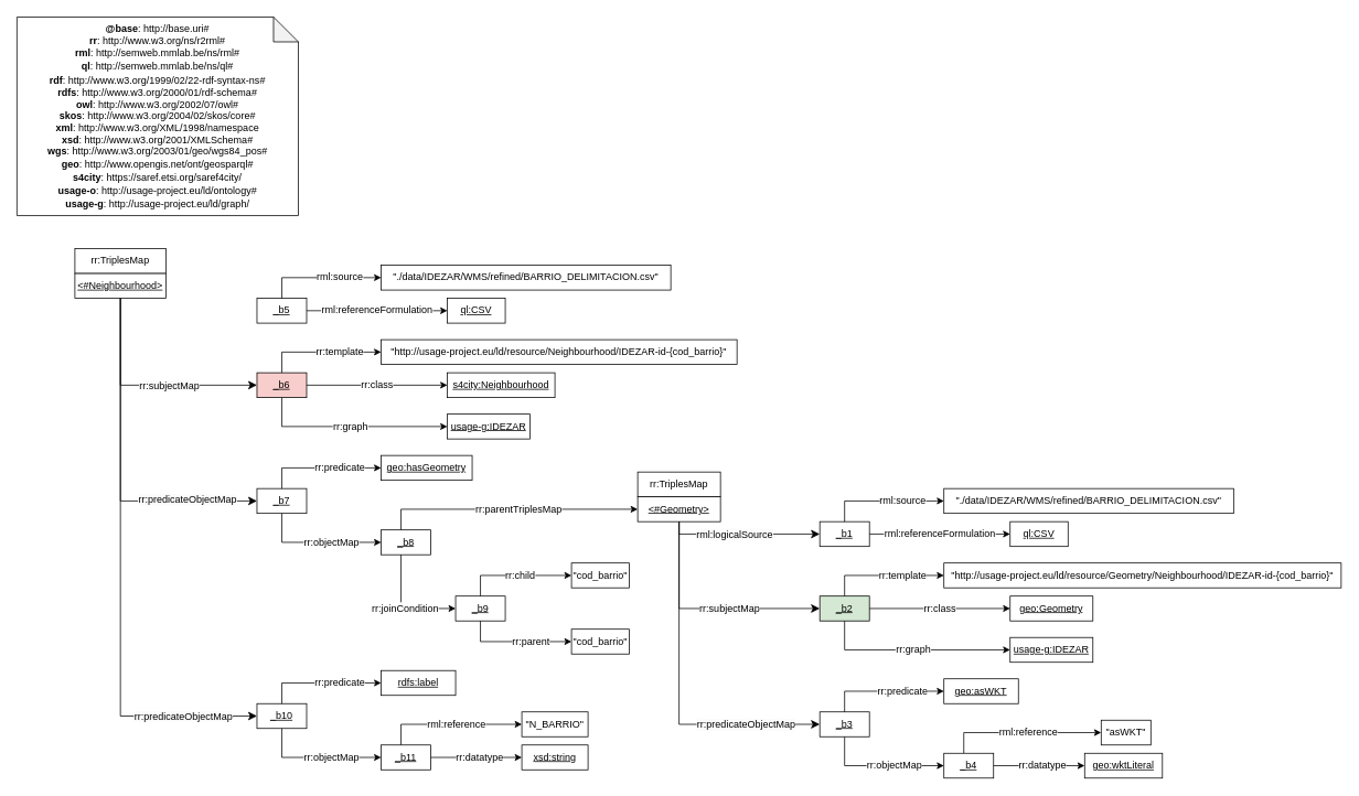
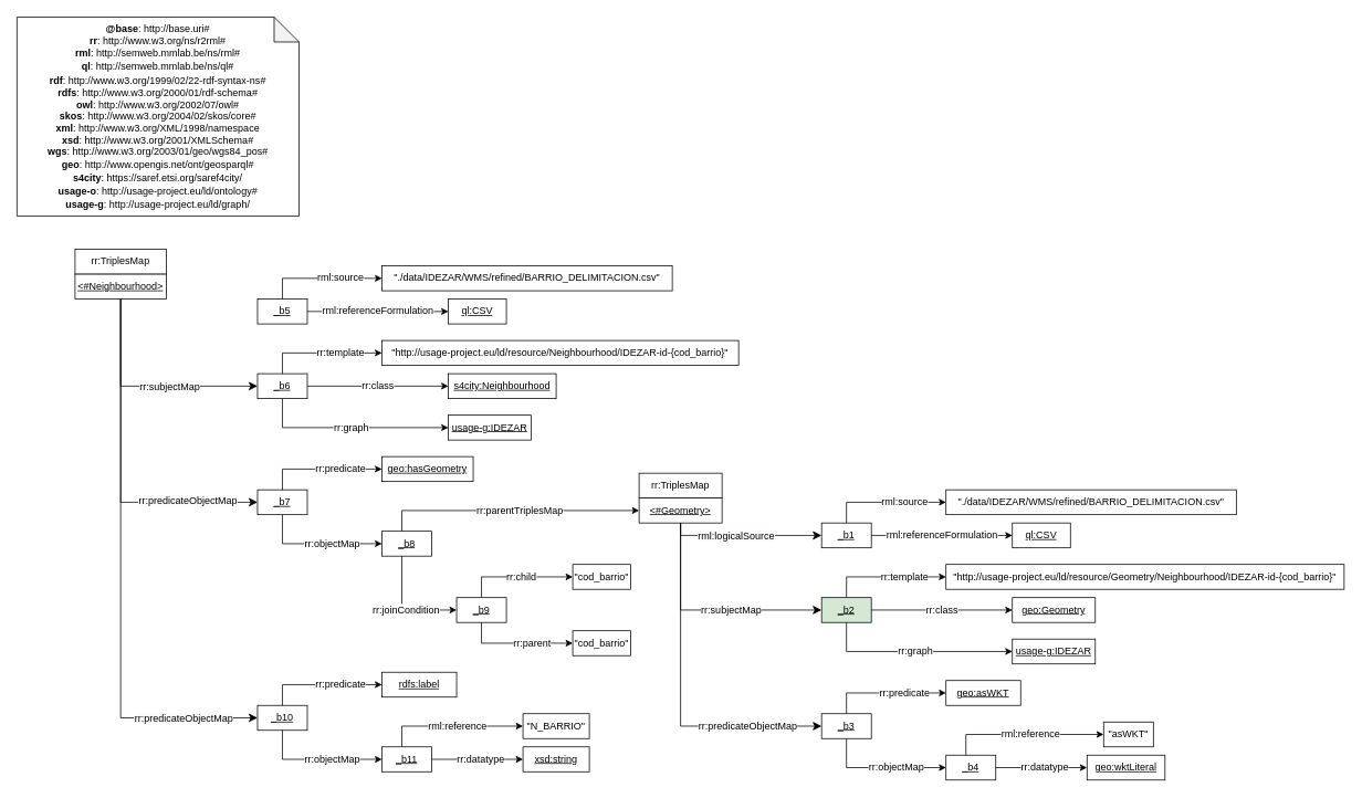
- <mxCell id="13" value="_b6" style="rounded=0;whiteSpace=wrap;html=1;snapToPoint=1;points=[[0.1,0],[0.2,0],[0.3,0],[0.4,0],[0.5,0],[0.6,0],[0.7,0],[0.8,0],[0.9,0],[0,0.1],[0,0.3],[0,0.5],[0,0.7],[0,0.9],[0.1,1],[0.2,1],[0.3,1],[0.4,1],[0.5,1],[0.6,1],[0.7,1],[0.8,1],[0.9,1],[1,0.1],[1,0.3],[1,0.5],[1,0.7],[1,0.9]];fontStyle=4;fillColor=#f8cecc;" parent="1" vertex="1"><mxGeometry x="310" y="450" width="60" height="30" as="geometry" /></mxCell>
+ <mxCell id="13" value="_b6" style="rounded=0;whiteSpace=wrap;html=1;snapToPoint=1;points=[[0.1,0],[0.2,0],[0.3,0],[0.4,0],[0.5,0],[0.6,0],[0.7,0],[0.8,0],[0.9,0],[0,0.1],[0,0.3],[0,0.5],[0,0.7],[0,0.9],[0.1,1],[0.2,1],[0.3,1],[0.4,1],[0.5,1],[0.6,1],[0.7,1],[0.8,1],[0.9,1],[1,0.1],[1,0.3],[1,0.5],[1,0.7],[1,0.9]];fontStyle=4" parent="1" vertex="1"><mxGeometry x="310" y="450" width="60" height="30" as="geometry" /></mxCell>
